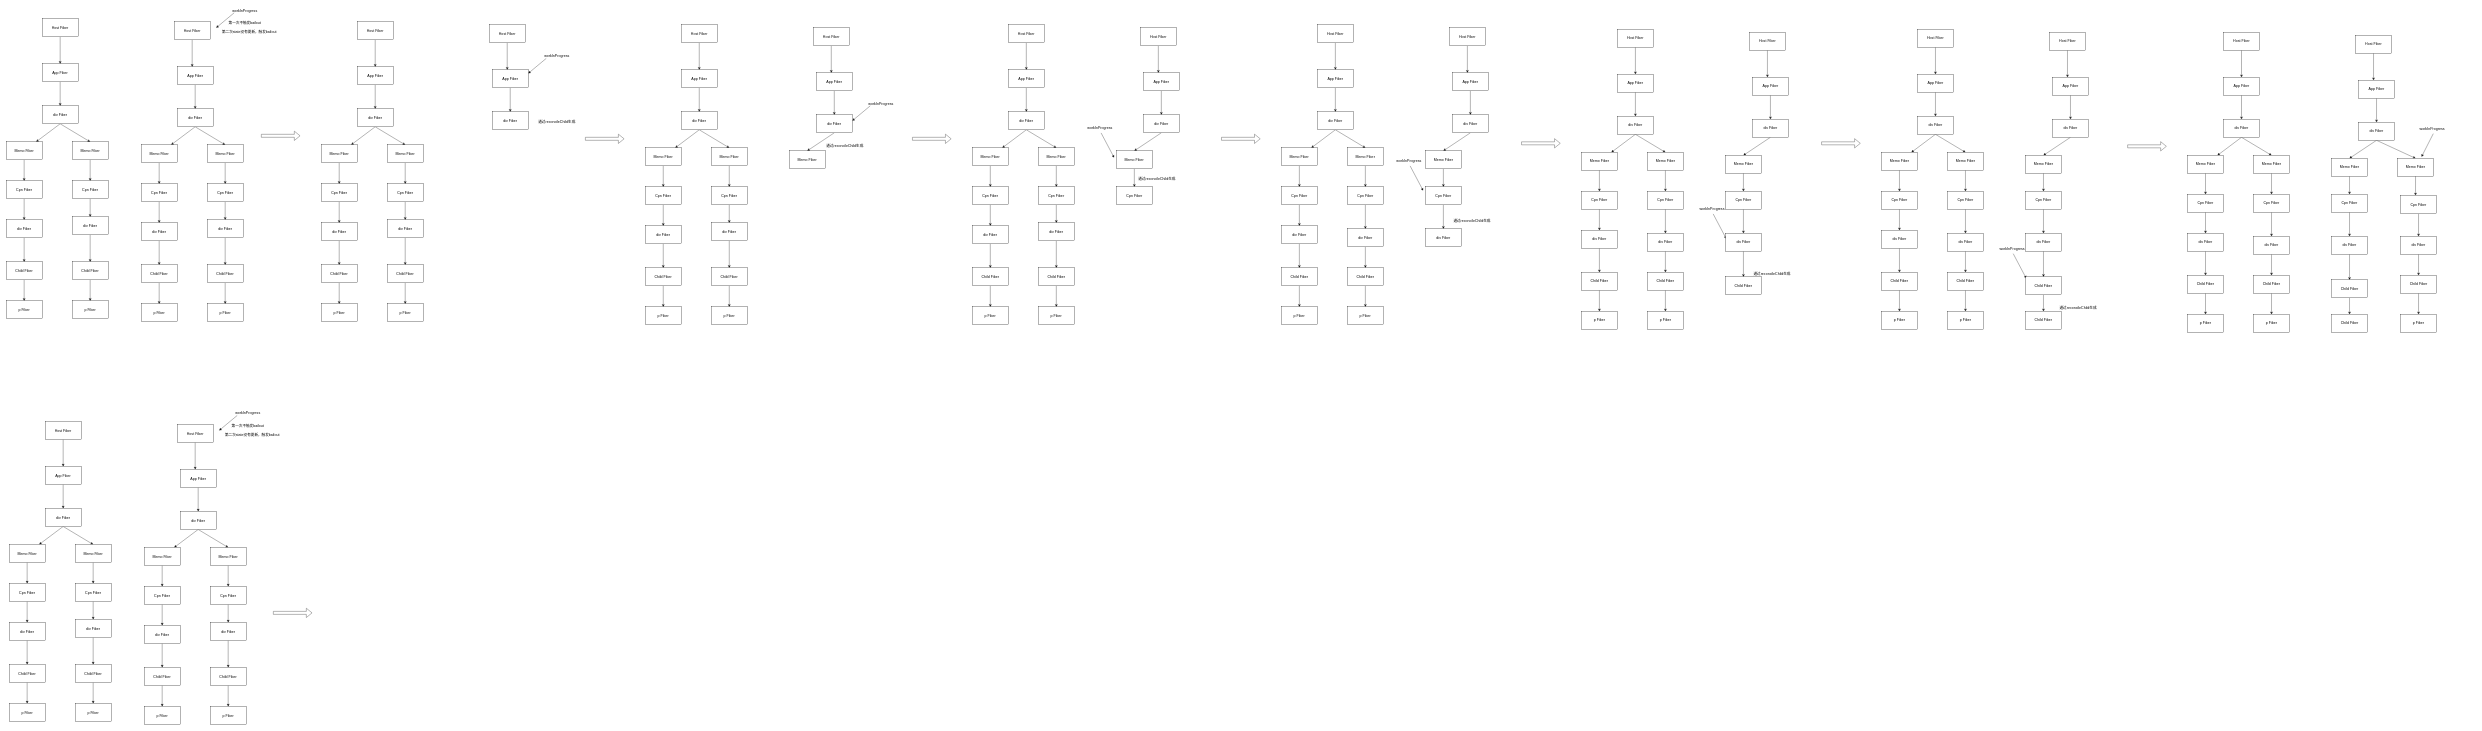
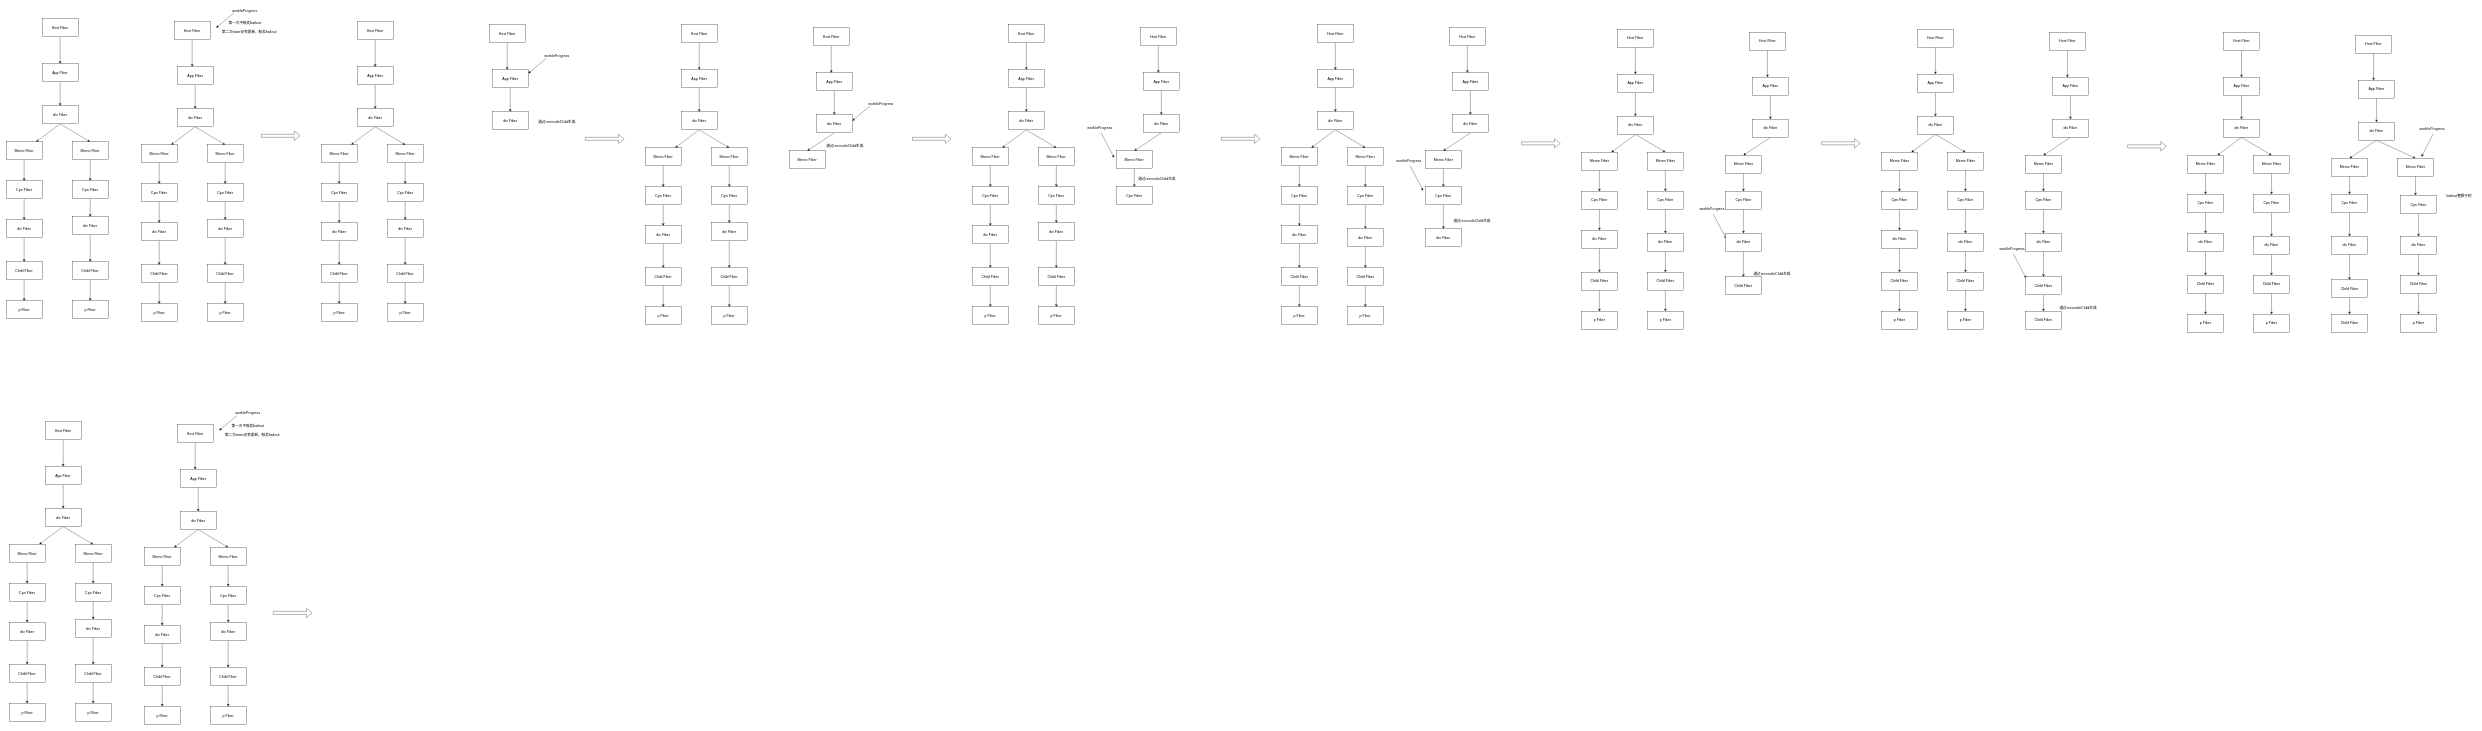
+ <mxCell id="343" value="bailout整颗子树" style="text;html=1;align=center;verticalAlign=middle;resizable=0;points=[];autosize=1;strokeColor=none;fillColor=none;" parent="1" vertex="1"><mxGeometry x="8140" y="637" width="110" height="30" as="geometry" /></mxCell>
